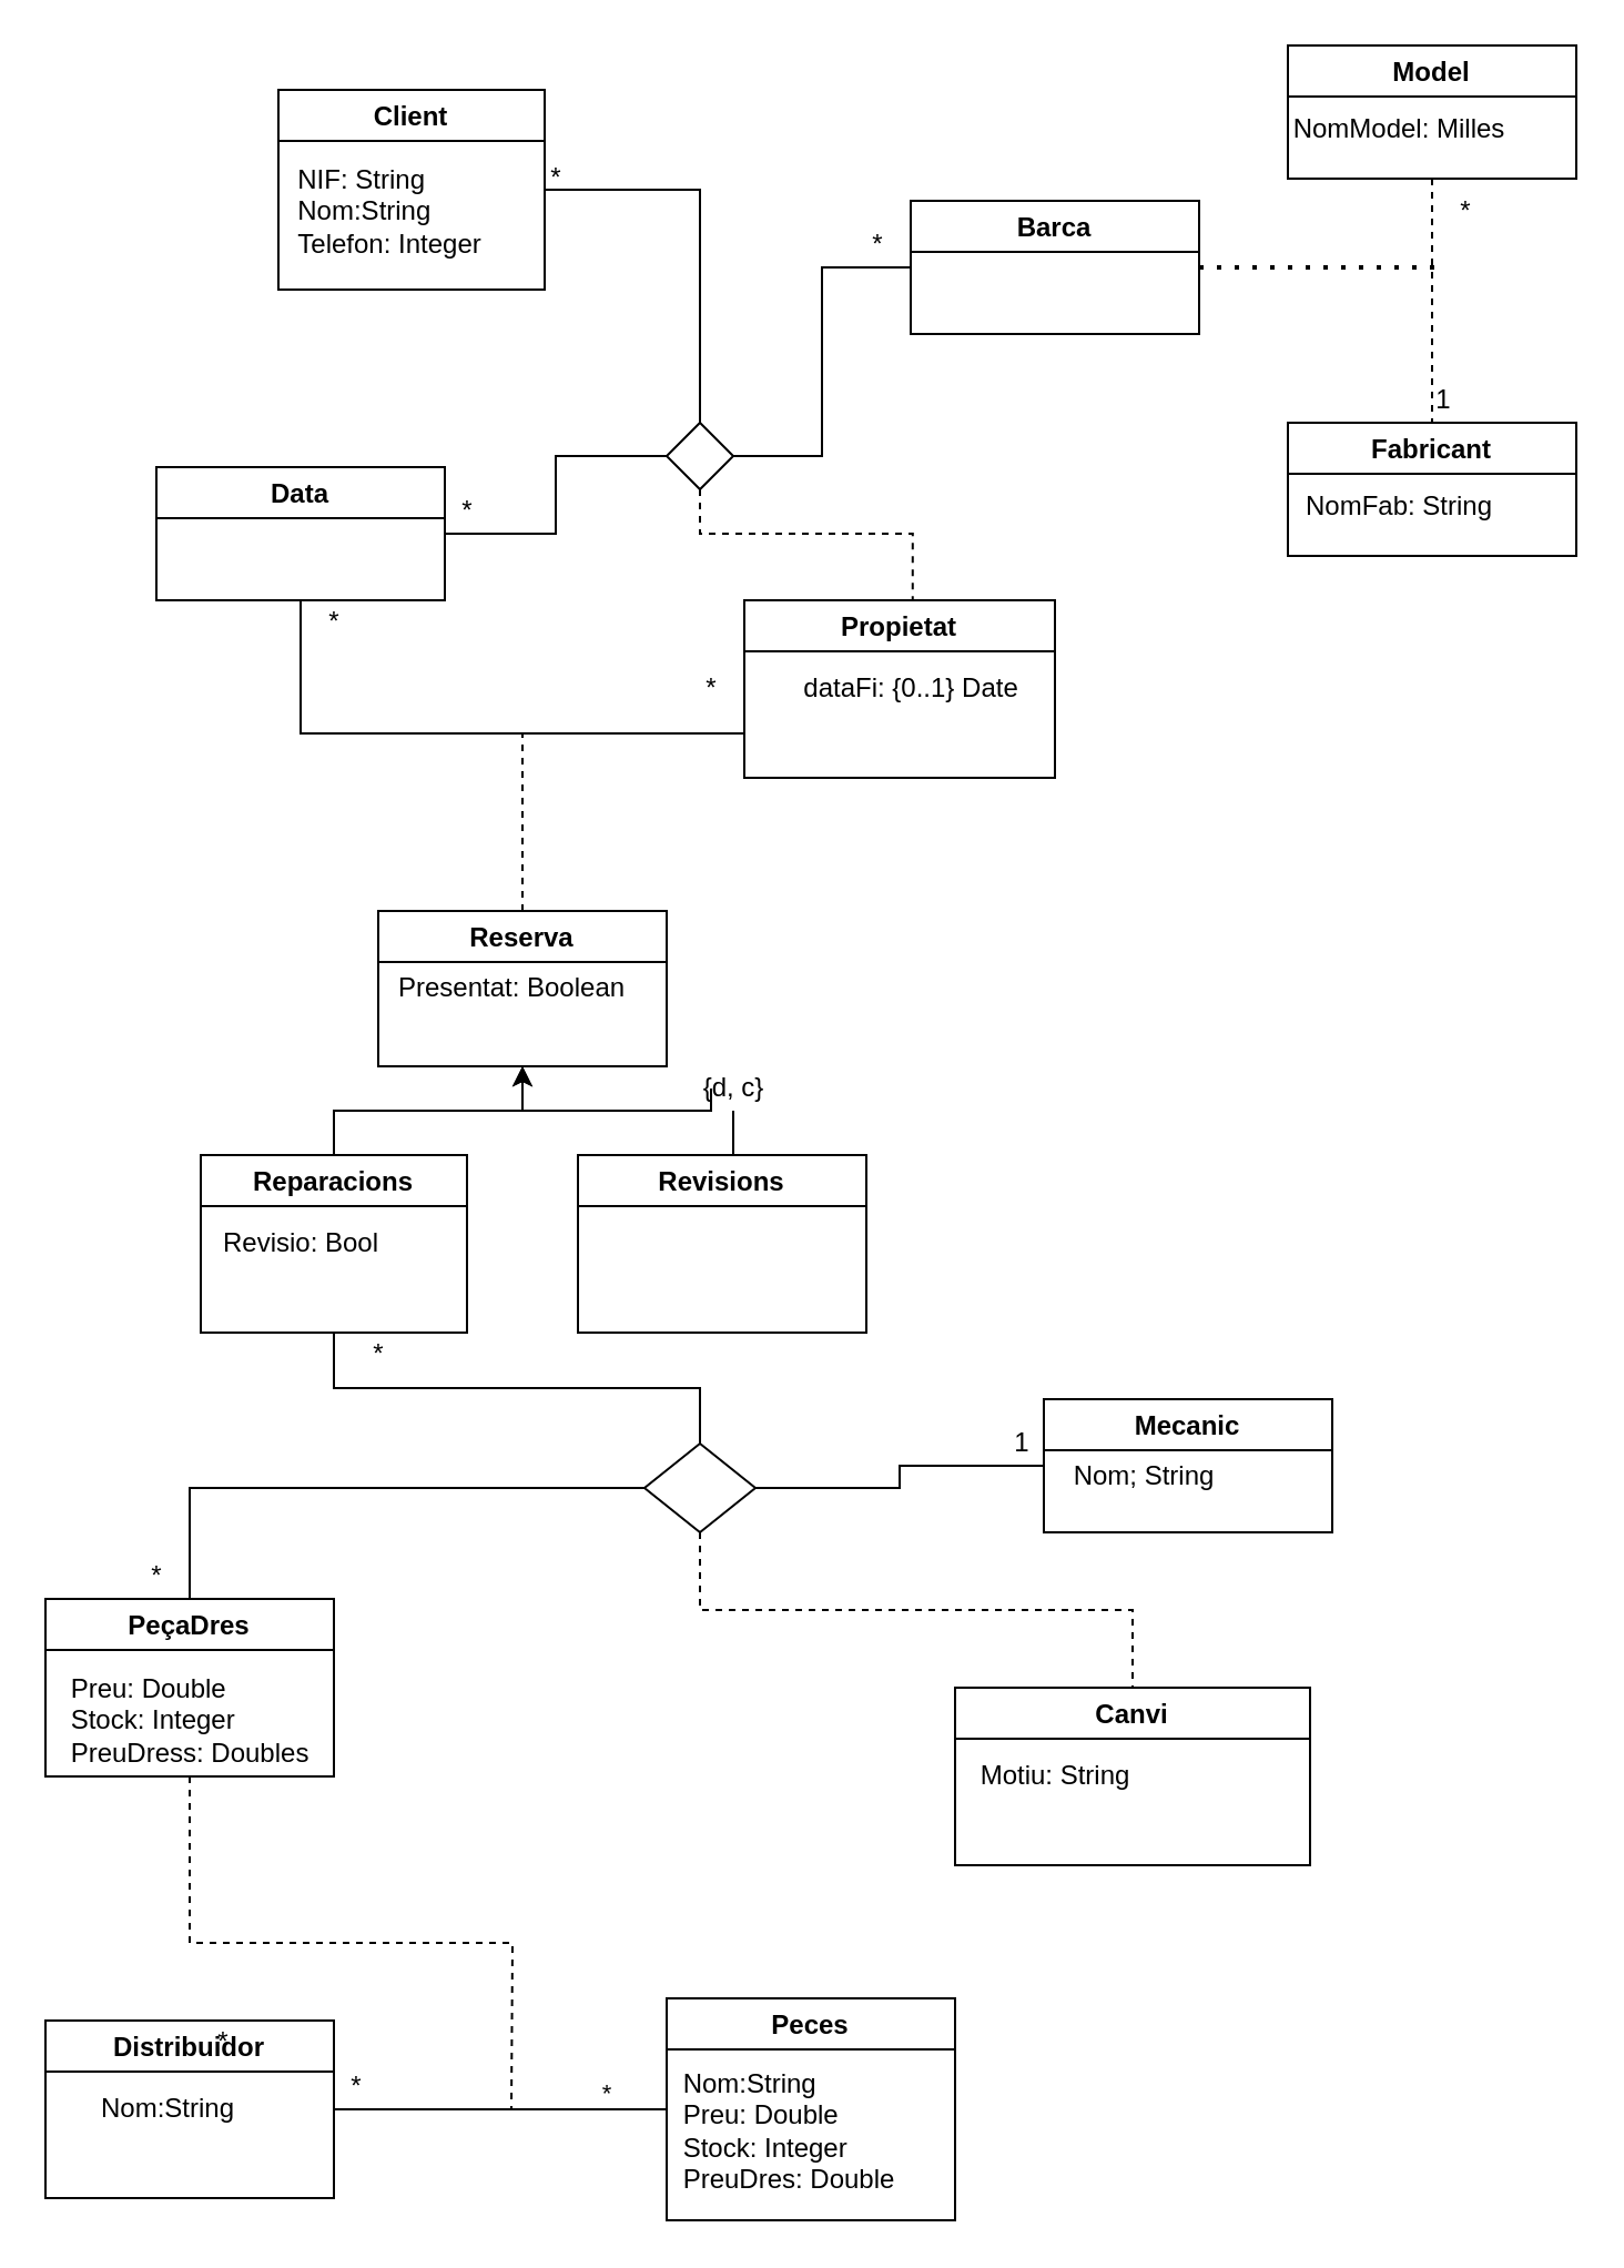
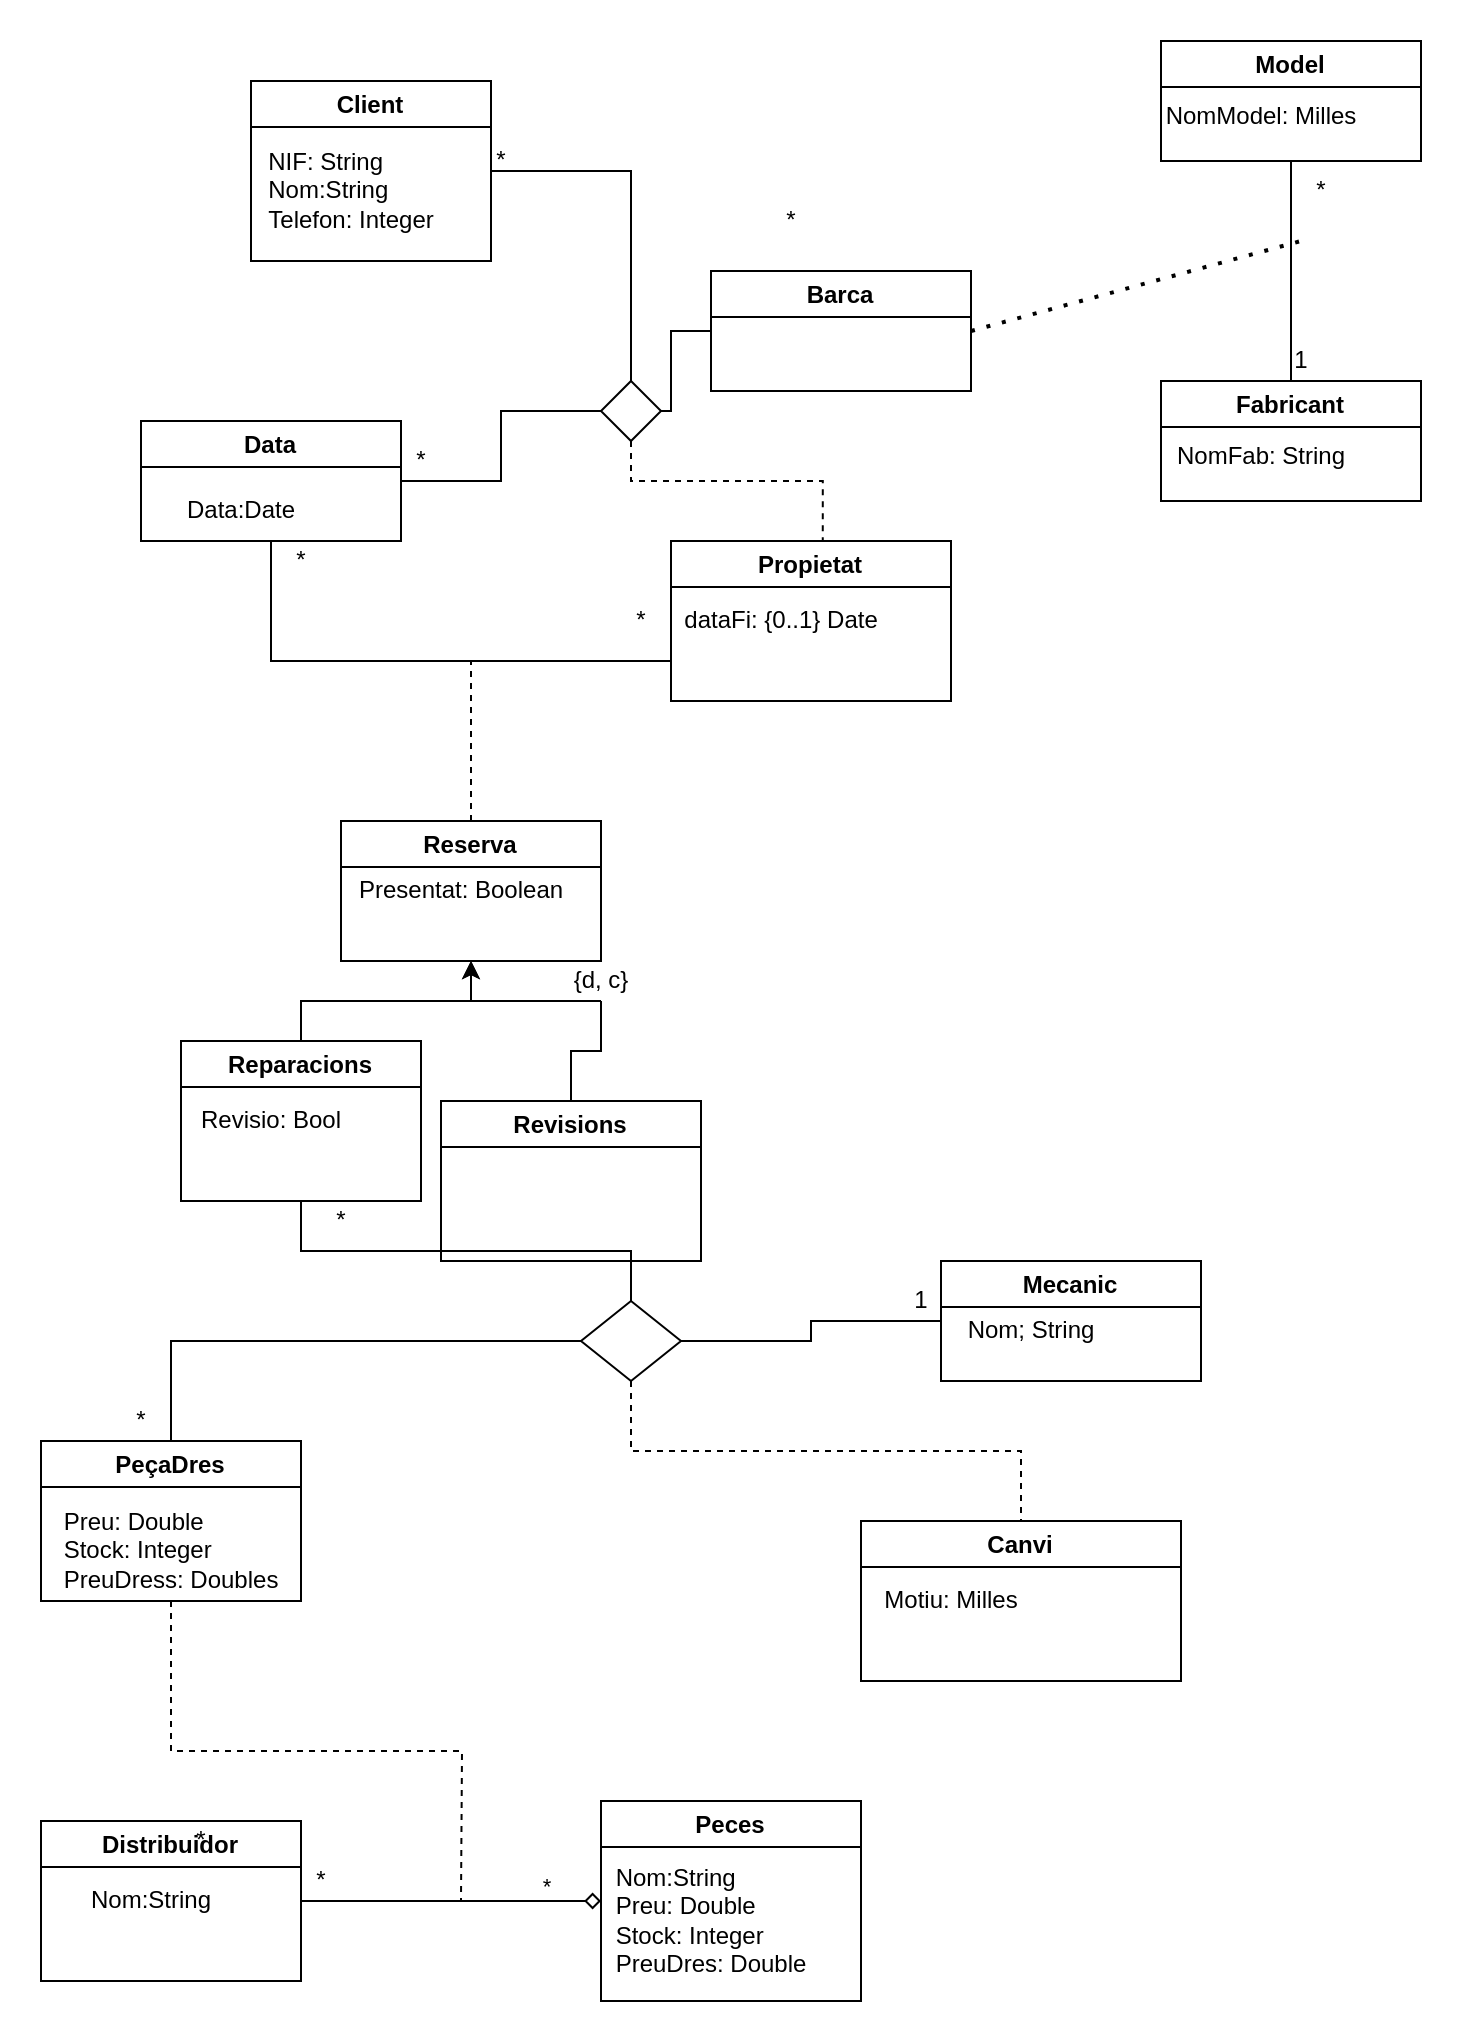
- <mxCell id="6" value="Barca" style="swimlane;" parent="1" vertex="1"><mxGeometry x="410" y="90" width="130" height="60" as="geometry" /></mxCell>
+ <mxCell id="6" value="Barca" style="swimlane;" parent="1" vertex="1"><mxGeometry x="355" y="135" width="130" height="60" as="geometry" /></mxCell>
- <mxCell id="7" style="edgeStyle=orthogonalEdgeStyle;rounded=0;orthogonalLoop=1;jettySize=auto;html=1;exitX=0.5;exitY=1;exitDx=0;exitDy=0;endArrow=none;endFill=0;dashed=1;" parent="1" source="8" target="10" edge="1"><mxGeometry relative="1" as="geometry" /></mxCell>
+ <mxCell id="7" style="edgeStyle=orthogonalEdgeStyle;rounded=0;orthogonalLoop=1;jettySize=auto;html=1;exitX=0.5;exitY=1;exitDx=0;exitDy=0;endArrow=none;endFill=0;" parent="1" source="8" target="10" edge="1"><mxGeometry relative="1" as="geometry" /></mxCell>
+ <mxCell id="18" value="&lt;div style=&quot;text-align: justify&quot;&gt;Data:Date&lt;/div&gt;" style="text;html=1;align=center;verticalAlign=middle;resizable=0;points=[];autosize=1;strokeColor=none;fillColor=none;" parent="17" vertex="1"><mxGeometry x="15" y="35" width="70" height="20" as="geometry" /></mxCell>
- <mxCell id="22" value="dataFi: {0..1} Date" style="text;html=1;align=center;verticalAlign=middle;resizable=0;points=[];autosize=1;strokeColor=none;fillColor=none;" parent="21" vertex="1"><mxGeometry x="20" y="30" width="110" height="20" as="geometry" /></mxCell>
+ <mxCell id="22" value="dataFi: {0..1} Date" style="text;html=1;align=center;verticalAlign=middle;resizable=0;points=[];autosize=1;strokeColor=none;fillColor=none;" parent="21" vertex="1"><mxGeometry y="30" width="110" height="20" as="geometry" /></mxCell>
- <mxCell id="60" value="{d, c}" style="text;html=1;align=center;verticalAlign=middle;resizable=0;points=[];autosize=1;strokeColor=none;fillColor=none;" vertex="1" parent="1"><mxGeometry x="310" y="480" width="40" height="20" as="geometry" /></mxCell>
+ <mxCell id="60" value="{d, c}" style="text;html=1;align=center;verticalAlign=middle;resizable=0;points=[];autosize=1;strokeColor=none;fillColor=none;" vertex="1" parent="1"><mxGeometry x="280" y="480" width="40" height="20" as="geometry" /></mxCell>
- <mxCell id="31" value="Revisions" style="swimlane;" parent="1" vertex="1"><mxGeometry x="260" y="520" width="130" height="80" as="geometry" /></mxCell>
+ <mxCell id="31" value="Revisions" style="swimlane;" parent="1" vertex="1"><mxGeometry x="220" y="550" width="130" height="80" as="geometry" /></mxCell>
- <mxCell id="52" value="Motiu: String" style="text;html=1;align=center;verticalAlign=middle;resizable=0;points=[];autosize=1;strokeColor=none;fillColor=none;" parent="51" vertex="1"><mxGeometry x="5" y="30" width="80" height="20" as="geometry" /></mxCell>
+ <mxCell id="52" value="Motiu: Milles" style="text;html=1;align=center;verticalAlign=middle;resizable=0;points=[];autosize=1;strokeColor=none;fillColor=none;" parent="51" vertex="1"><mxGeometry x="5" y="30" width="80" height="20" as="geometry" /></mxCell>
- <mxCell id="39" style="edgeStyle=orthogonalEdgeStyle;rounded=0;orthogonalLoop=1;jettySize=auto;html=1;exitX=1;exitY=0.5;exitDx=0;exitDy=0;entryX=0;entryY=0.5;entryDx=0;entryDy=0;startArrow=none;startFill=0;endArrow=none;endFill=0;" parent="1" source="43" target="37" edge="1"><mxGeometry relative="1" as="geometry"><Array as="points"><mxPoint x="210" y="950" /><mxPoint x="210" y="950" /></Array></mxGeometry></mxCell>
+ <mxCell id="39" style="edgeStyle=orthogonalEdgeStyle;rounded=0;orthogonalLoop=1;jettySize=auto;html=1;exitX=1;exitY=0.5;exitDx=0;exitDy=0;entryX=0;entryY=0.5;entryDx=0;entryDy=0;startArrow=none;startFill=0;endArrow=diamond;endFill=0;" parent="1" source="43" target="37" edge="1"><mxGeometry relative="1" as="geometry"><Array as="points"><mxPoint x="210" y="950" /><mxPoint x="210" y="950" /></Array></mxGeometry></mxCell>
